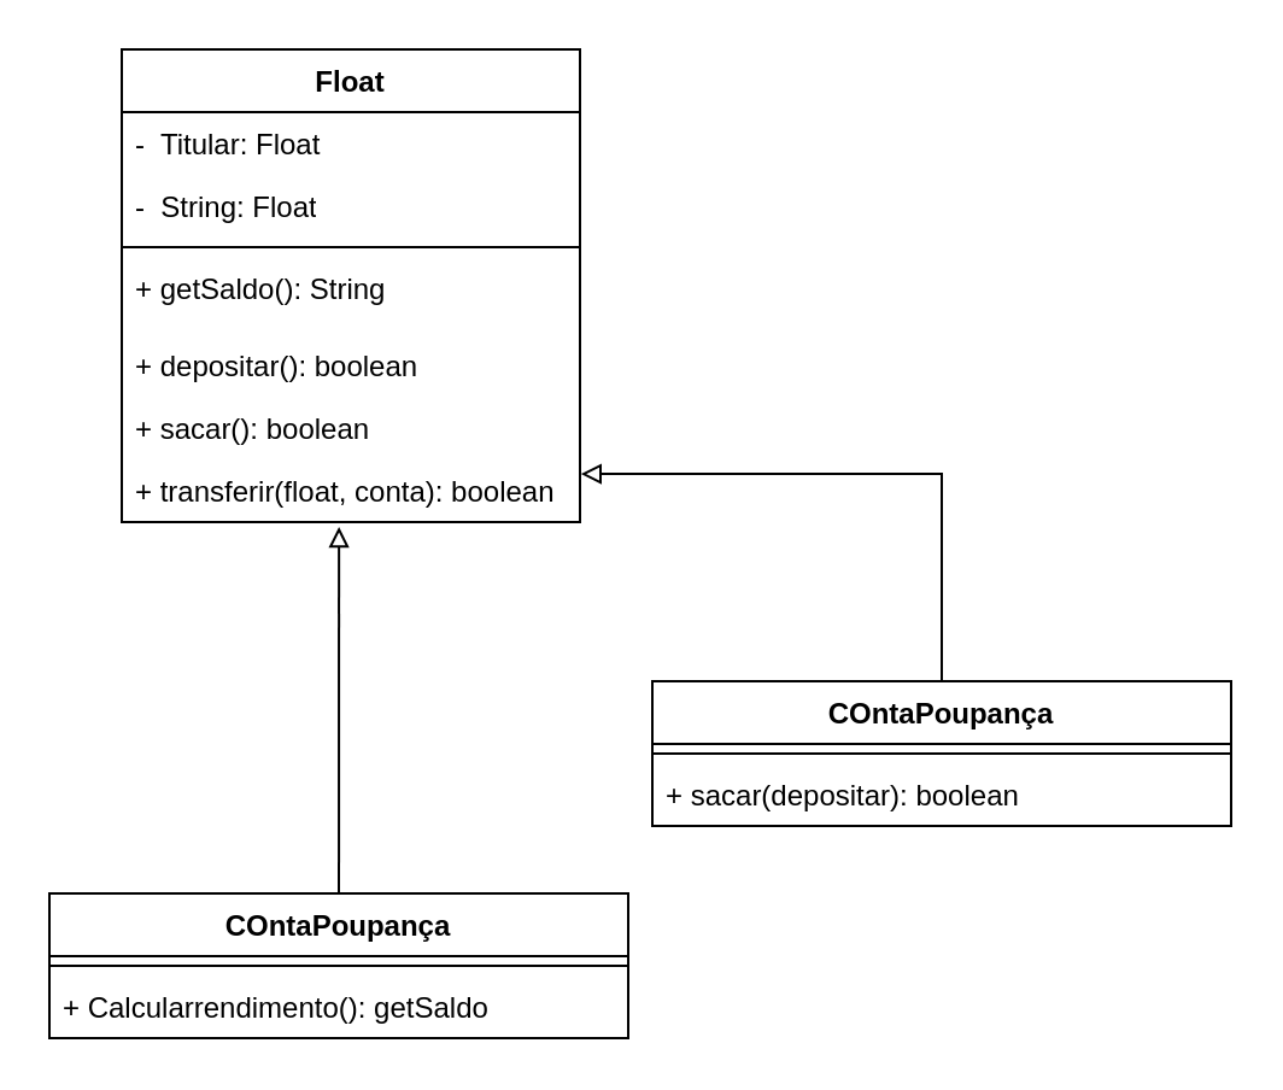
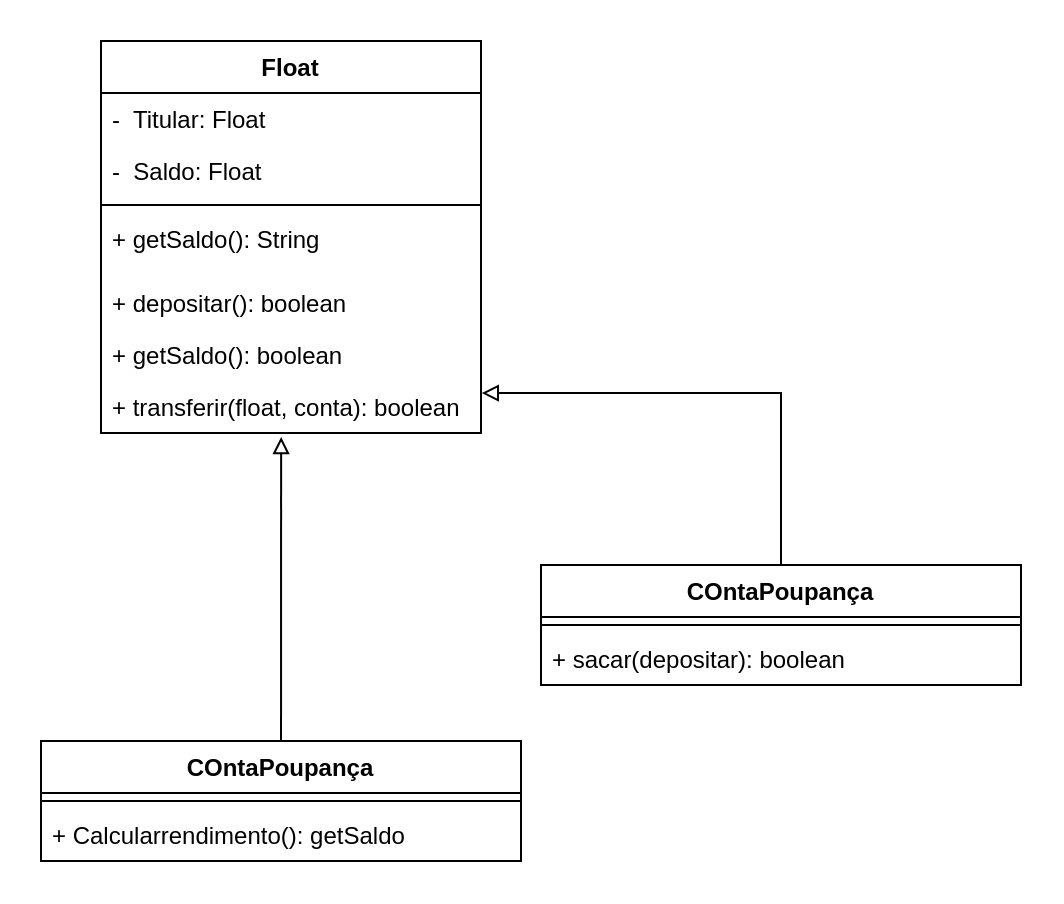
- <mxCell id="4" value="-&amp;nbsp; String: Float" style="text;strokeColor=none;fillColor=none;align=left;verticalAlign=top;spacingLeft=4;spacingRight=4;overflow=hidden;rotatable=0;points=[[0,0.5],[1,0.5]];portConstraint=eastwest;whiteSpace=wrap;html=1;rounded=0;" vertex="1" parent="2"><mxGeometry y="52" width="190" height="26" as="geometry" /></mxCell>
+ <mxCell id="4" value="-&amp;nbsp; Saldo: Float" style="text;strokeColor=none;fillColor=none;align=left;verticalAlign=top;spacingLeft=4;spacingRight=4;overflow=hidden;rotatable=0;points=[[0,0.5],[1,0.5]];portConstraint=eastwest;whiteSpace=wrap;html=1;rounded=0;" vertex="1" parent="2"><mxGeometry y="52" width="190" height="26" as="geometry" /></mxCell>
- <mxCell id="8" value="+ sacar(): boolean" style="text;strokeColor=none;fillColor=none;align=left;verticalAlign=top;spacingLeft=4;spacingRight=4;overflow=hidden;rotatable=0;points=[[0,0.5],[1,0.5]];portConstraint=eastwest;whiteSpace=wrap;html=1;rounded=0;" vertex="1" parent="2"><mxGeometry y="144" width="190" height="26" as="geometry" /></mxCell>
+ <mxCell id="8" value="+ getSaldo(): boolean" style="text;strokeColor=none;fillColor=none;align=left;verticalAlign=top;spacingLeft=4;spacingRight=4;overflow=hidden;rotatable=0;points=[[0,0.5],[1,0.5]];portConstraint=eastwest;whiteSpace=wrap;html=1;rounded=0;" vertex="1" parent="2"><mxGeometry y="144" width="190" height="26" as="geometry" /></mxCell>
